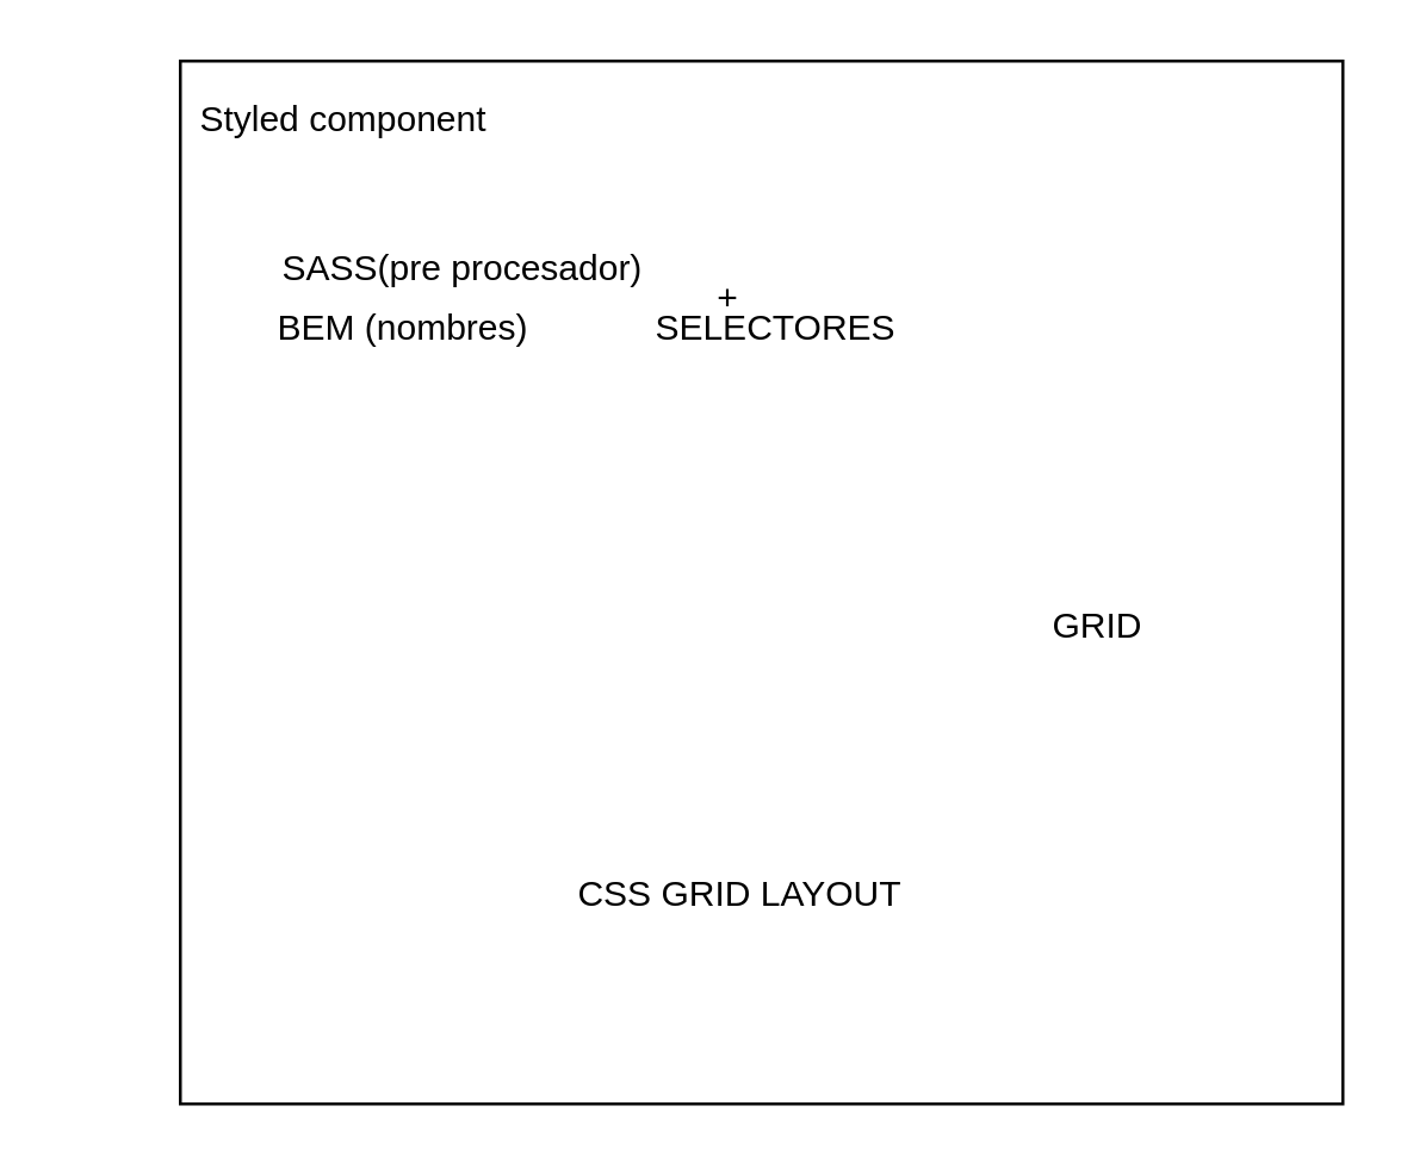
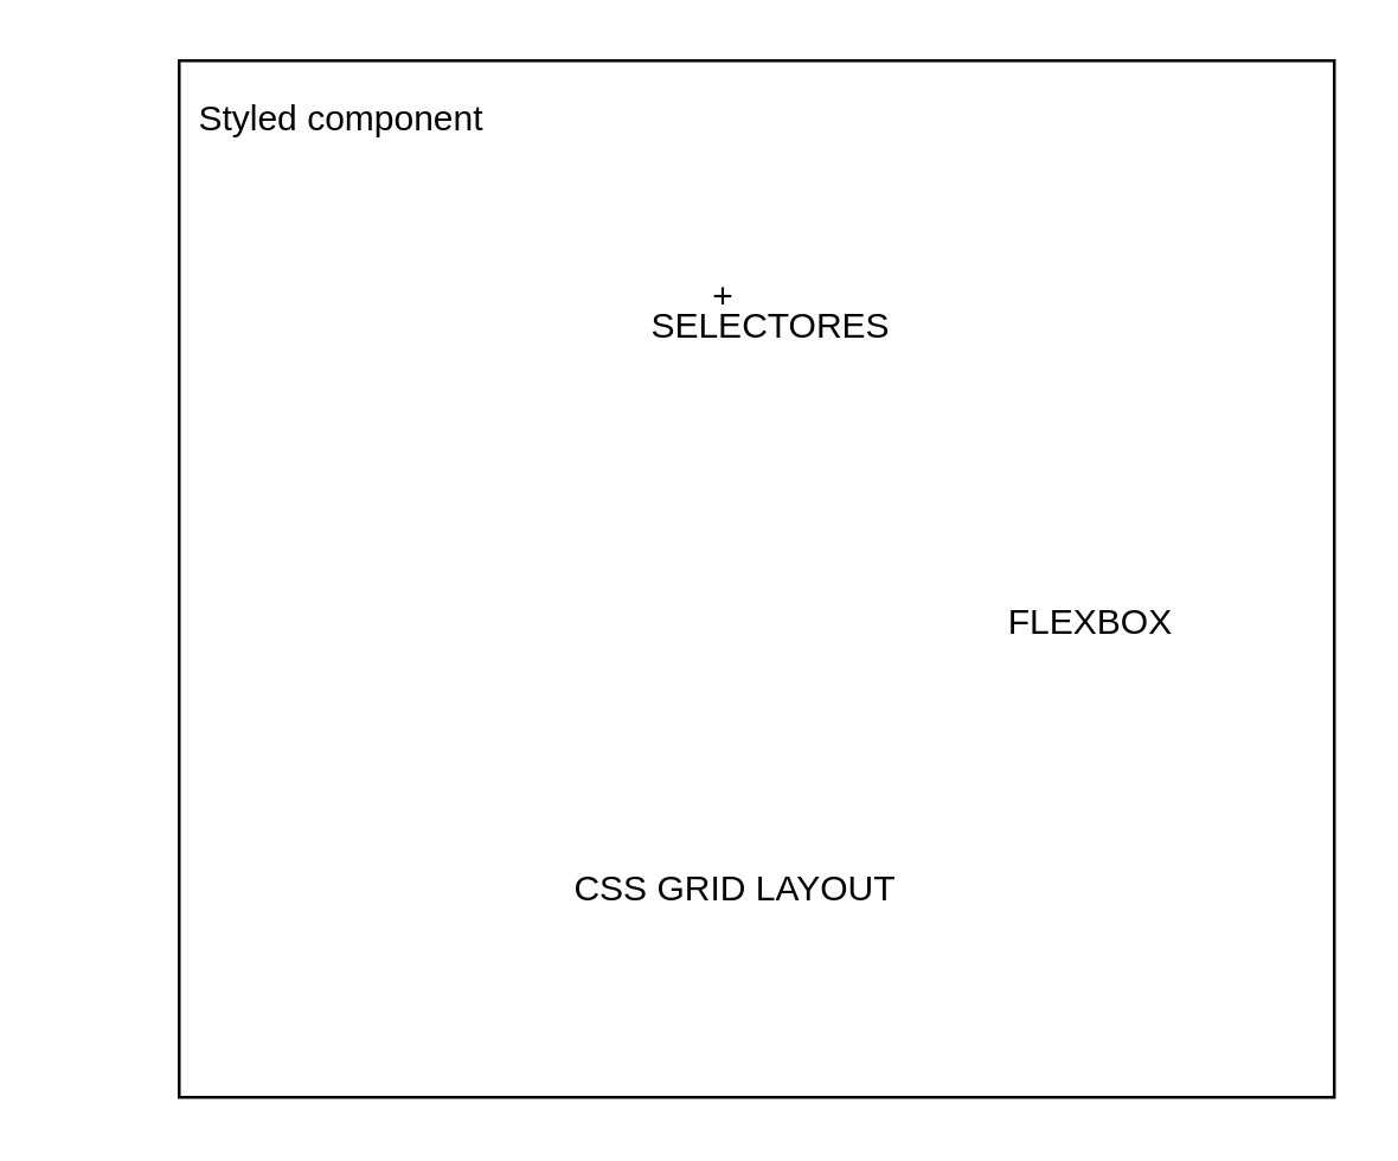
- <mxCell id="5" value="SASS(pre procesador)" style="text;html=1;strokeColor=none;fillColor=none;align=center;verticalAlign=middle;whiteSpace=wrap;rounded=0;" vertex="1" parent="1"><mxGeometry x="90" y="80" width="130" height="20" as="geometry" /></mxCell>
- <mxCell id="6" value="BEM (nombres)" style="text;html=1;strokeColor=none;fillColor=none;align=center;verticalAlign=middle;whiteSpace=wrap;rounded=0;" vertex="1" parent="1"><mxGeometry x="90" y="100" width="90" height="20" as="geometry" /></mxCell>
- <mxCell id="8" value="GRID" style="text;html=1;strokeColor=none;fillColor=none;align=center;verticalAlign=middle;whiteSpace=wrap;rounded=0;" vertex="1" parent="1"><mxGeometry x="310" y="200" width="116" height="20" as="geometry" /></mxCell>
+ <mxCell id="8" value="FLEXBOX" style="text;html=1;strokeColor=none;fillColor=none;align=center;verticalAlign=middle;whiteSpace=wrap;rounded=0;" vertex="1" parent="1"><mxGeometry x="310" y="200" width="116" height="20" as="geometry" /></mxCell>
